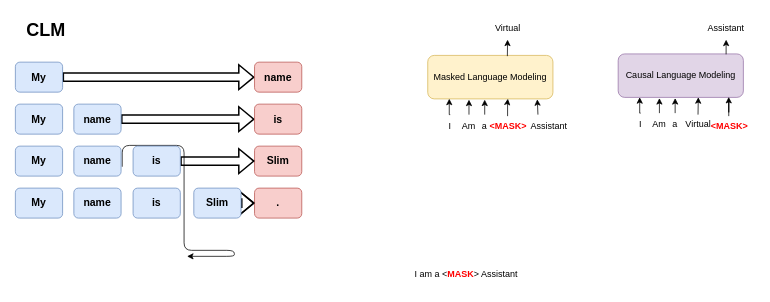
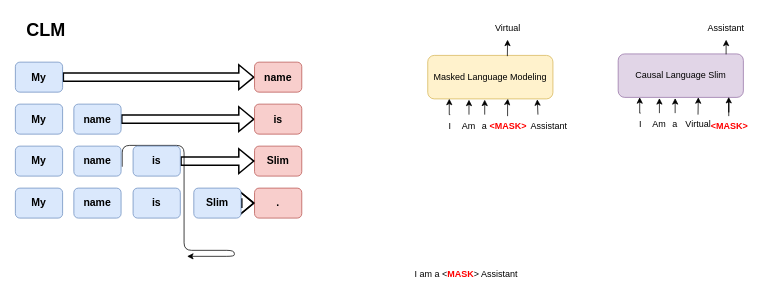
- <mxCell id="36" value="Causal Language Modeling" style="rounded=1;whiteSpace=wrap;html=1;fillColor=#e1d5e7;strokeColor=#9673a6;" parent="1" vertex="1"><mxGeometry x="824" y="71" width="167" height="58" as="geometry" /></mxCell>
+ <mxCell id="36" value="Causal Language Slim" style="rounded=1;whiteSpace=wrap;html=1;fillColor=#e1d5e7;strokeColor=#9673a6;" parent="1" vertex="1"><mxGeometry x="824" y="71" width="167" height="58" as="geometry" /></mxCell>
